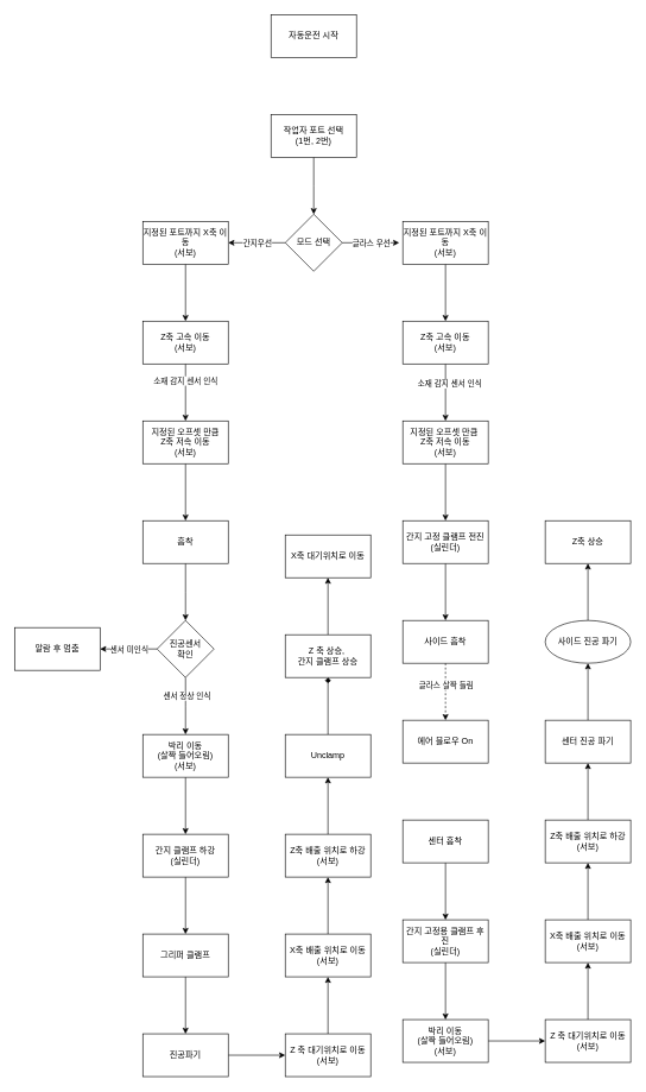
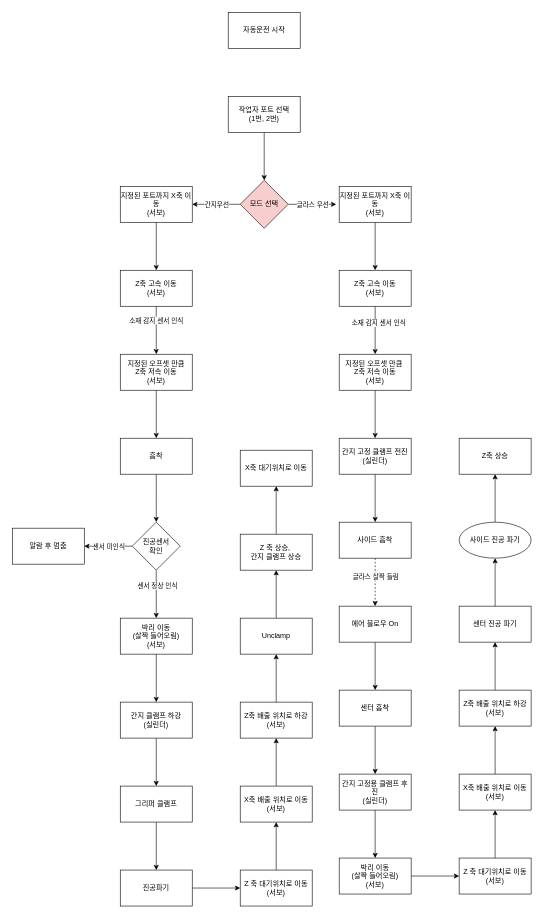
- <mxCell id="9" value="모드 선택" style="rhombus;whiteSpace=wrap;html=1;" parent="1" vertex="1"><mxGeometry x="400" y="300" width="80" height="80" as="geometry" /></mxCell>
+ <mxCell id="9" value="모드 선택" style="rhombus;whiteSpace=wrap;html=1;fillColor=#f8cecc;" parent="1" vertex="1"><mxGeometry x="400" y="300" width="80" height="80" as="geometry" /></mxCell>
- <mxCell id="69" value="" style="edgeStyle=orthogonalEdgeStyle;rounded=0;orthogonalLoop=1;jettySize=auto;html=1;endArrow=diamond;" parent="1" source="70" target="72" edge="1"><mxGeometry relative="1" as="geometry" /></mxCell>
+ <mxCell id="69" value="" style="edgeStyle=orthogonalEdgeStyle;rounded=0;orthogonalLoop=1;jettySize=auto;html=1;" parent="1" source="70" target="72" edge="1"><mxGeometry relative="1" as="geometry" /></mxCell>
+ <mxCell id="31" value="" style="edgeStyle=orthogonalEdgeStyle;rounded=0;orthogonalLoop=1;jettySize=auto;html=1;" parent="1" source="32" target="34" edge="1"><mxGeometry relative="1" as="geometry" /></mxCell>
